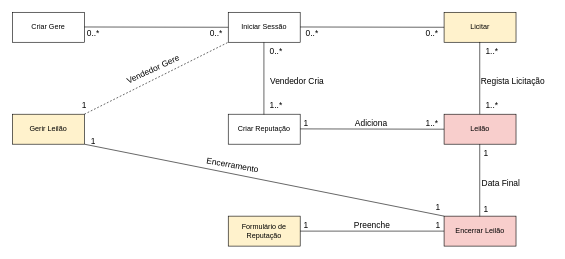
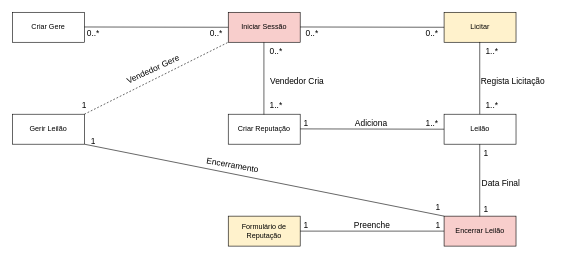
- <mxCell id="3" value="Iniciar Sessão" style="rounded=0;whiteSpace=wrap;html=1;" vertex="1" parent="1"><mxGeometry x="380" y="20" width="120" height="50" as="geometry" /></mxCell>
+ <mxCell id="3" value="Iniciar Sessão" style="rounded=0;whiteSpace=wrap;html=1;fillColor=#f8cecc;" vertex="1" parent="1"><mxGeometry x="380" y="20" width="120" height="50" as="geometry" /></mxCell>
- <mxCell id="7" value="Gerir Leilão" style="rounded=0;whiteSpace=wrap;html=1;fillColor=#fff2cc;" vertex="1" parent="1"><mxGeometry x="20" y="190" width="120" height="50" as="geometry" /></mxCell>
+ <mxCell id="7" value="Gerir Leilão" style="rounded=0;whiteSpace=wrap;html=1;" vertex="1" parent="1"><mxGeometry x="20" y="190" width="120" height="50" as="geometry" /></mxCell>
- <mxCell id="8" value="Leilão" style="rounded=0;whiteSpace=wrap;html=1;fillColor=#f8cecc;" vertex="1" parent="1"><mxGeometry x="740" y="190" width="120" height="50" as="geometry" /></mxCell>
+ <mxCell id="8" value="Leilão" style="rounded=0;whiteSpace=wrap;html=1;" vertex="1" parent="1"><mxGeometry x="740" y="190" width="120" height="50" as="geometry" /></mxCell>
